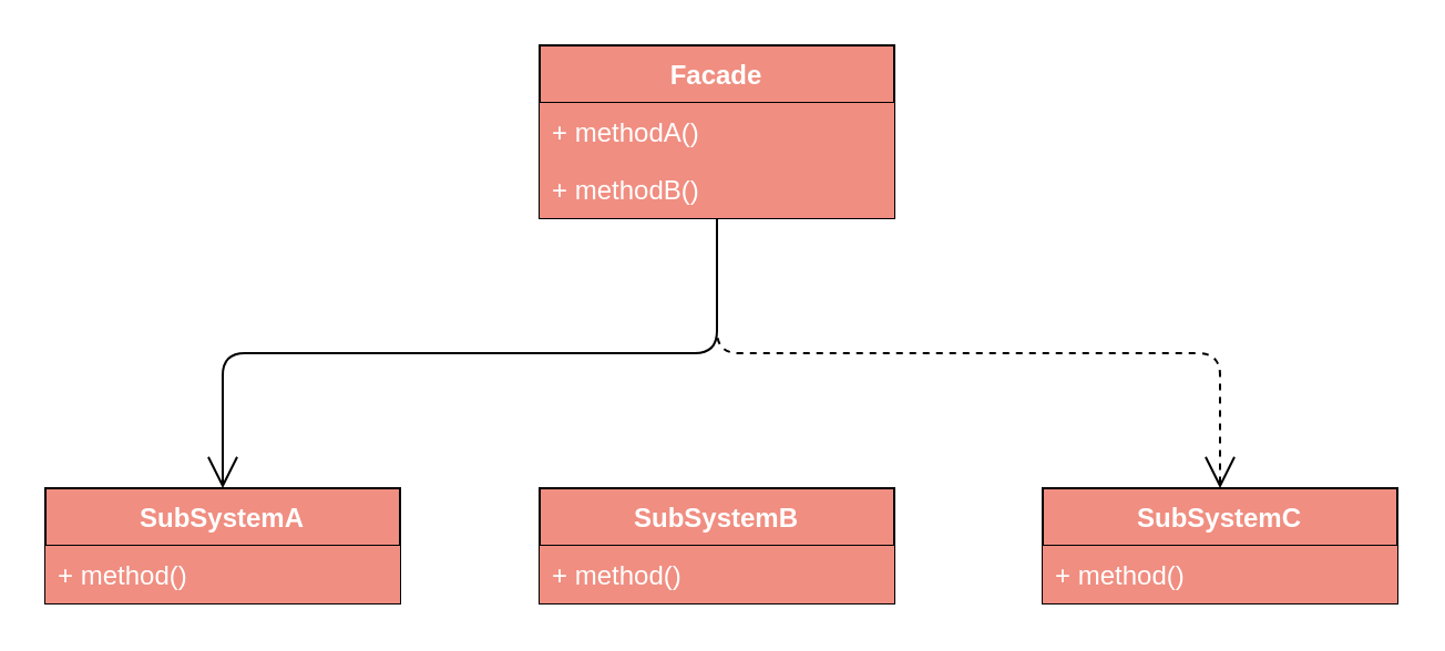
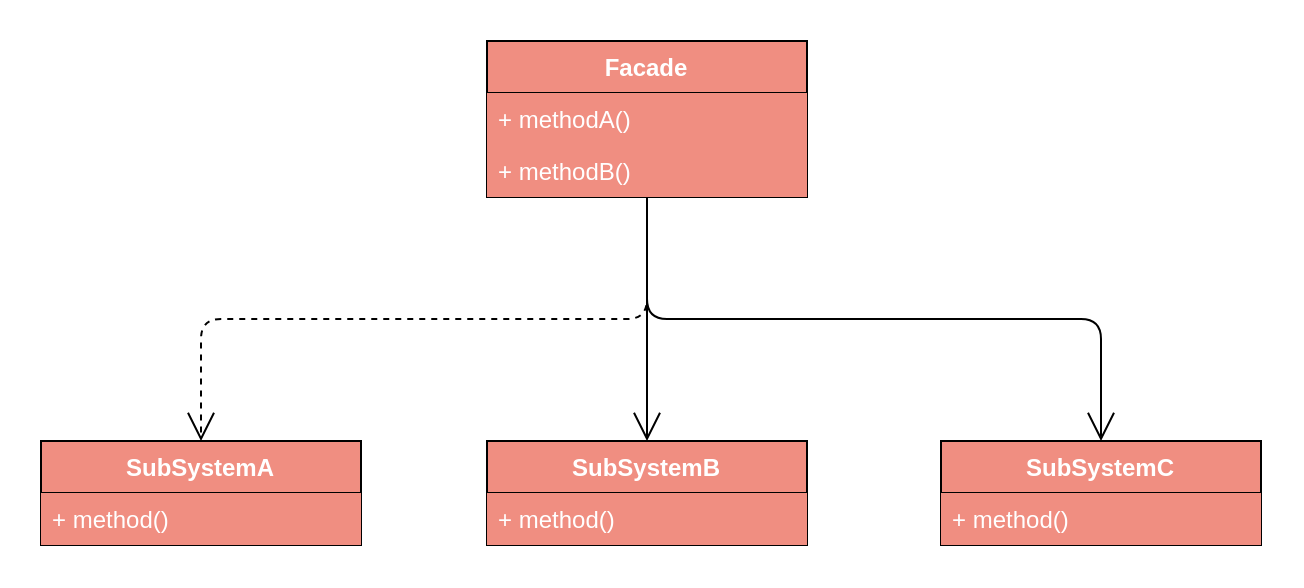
- <mxCell id="11" value="" style="endArrow=open;endFill=1;endSize=12;html=1;fontColor=#FFFFFF;entryX=0.5;entryY=0;entryDx=0;entryDy=0;exitX=0.5;exitY=1;exitDx=0;exitDy=0;edgeStyle=orthogonalEdgeStyle;" edge="1" parent="1" source="2" target="5"><mxGeometry width="160" relative="1" as="geometry"><mxPoint x="-20" y="100" as="sourcePoint" /><mxPoint x="140" y="100" as="targetPoint" /></mxGeometry></mxCell>
+ <mxCell id="11" value="" style="endArrow=open;endFill=1;endSize=12;html=1;fontColor=#FFFFFF;entryX=0.5;entryY=0;entryDx=0;entryDy=0;exitX=0.5;exitY=1;exitDx=0;exitDy=0;edgeStyle=orthogonalEdgeStyle;dashed=1;" edge="1" parent="1" source="2" target="5"><mxGeometry width="160" relative="1" as="geometry"><mxPoint x="-20" y="100" as="sourcePoint" /><mxPoint x="140" y="100" as="targetPoint" /></mxGeometry></mxCell>
- <mxCell id="13" value="" style="endArrow=open;endFill=1;endSize=12;html=1;fontColor=#FFFFFF;exitX=0.5;exitY=1;exitDx=0;exitDy=0;entryX=0.5;entryY=0;entryDx=0;entryDy=0;edgeStyle=orthogonalEdgeStyle;dashed=1;" edge="1" parent="1" source="2" target="9"><mxGeometry width="160" relative="1" as="geometry"><mxPoint x="40" y="460" as="sourcePoint" /><mxPoint x="200" y="460" as="targetPoint" /></mxGeometry></mxCell>
+ <mxCell id="13" value="" style="endArrow=open;endFill=1;endSize=12;html=1;fontColor=#FFFFFF;exitX=0.5;exitY=1;exitDx=0;exitDy=0;entryX=0.5;entryY=0;entryDx=0;entryDy=0;edgeStyle=orthogonalEdgeStyle;" edge="1" parent="1" source="2" target="9"><mxGeometry width="160" relative="1" as="geometry"><mxPoint x="40" y="460" as="sourcePoint" /><mxPoint x="200" y="460" as="targetPoint" /></mxGeometry></mxCell>
+ <mxCell id="12" value="" style="endArrow=open;endFill=1;endSize=12;html=1;fontColor=#FFFFFF;entryX=0.5;entryY=0;entryDx=0;entryDy=0;exitX=0.5;exitY=1;exitDx=0;exitDy=0;edgeStyle=orthogonalEdgeStyle;" edge="1" parent="1" source="2" target="7"><mxGeometry width="160" relative="1" as="geometry"><mxPoint x="90" y="370" as="sourcePoint" /><mxPoint x="250" y="370" as="targetPoint" /></mxGeometry></mxCell>
